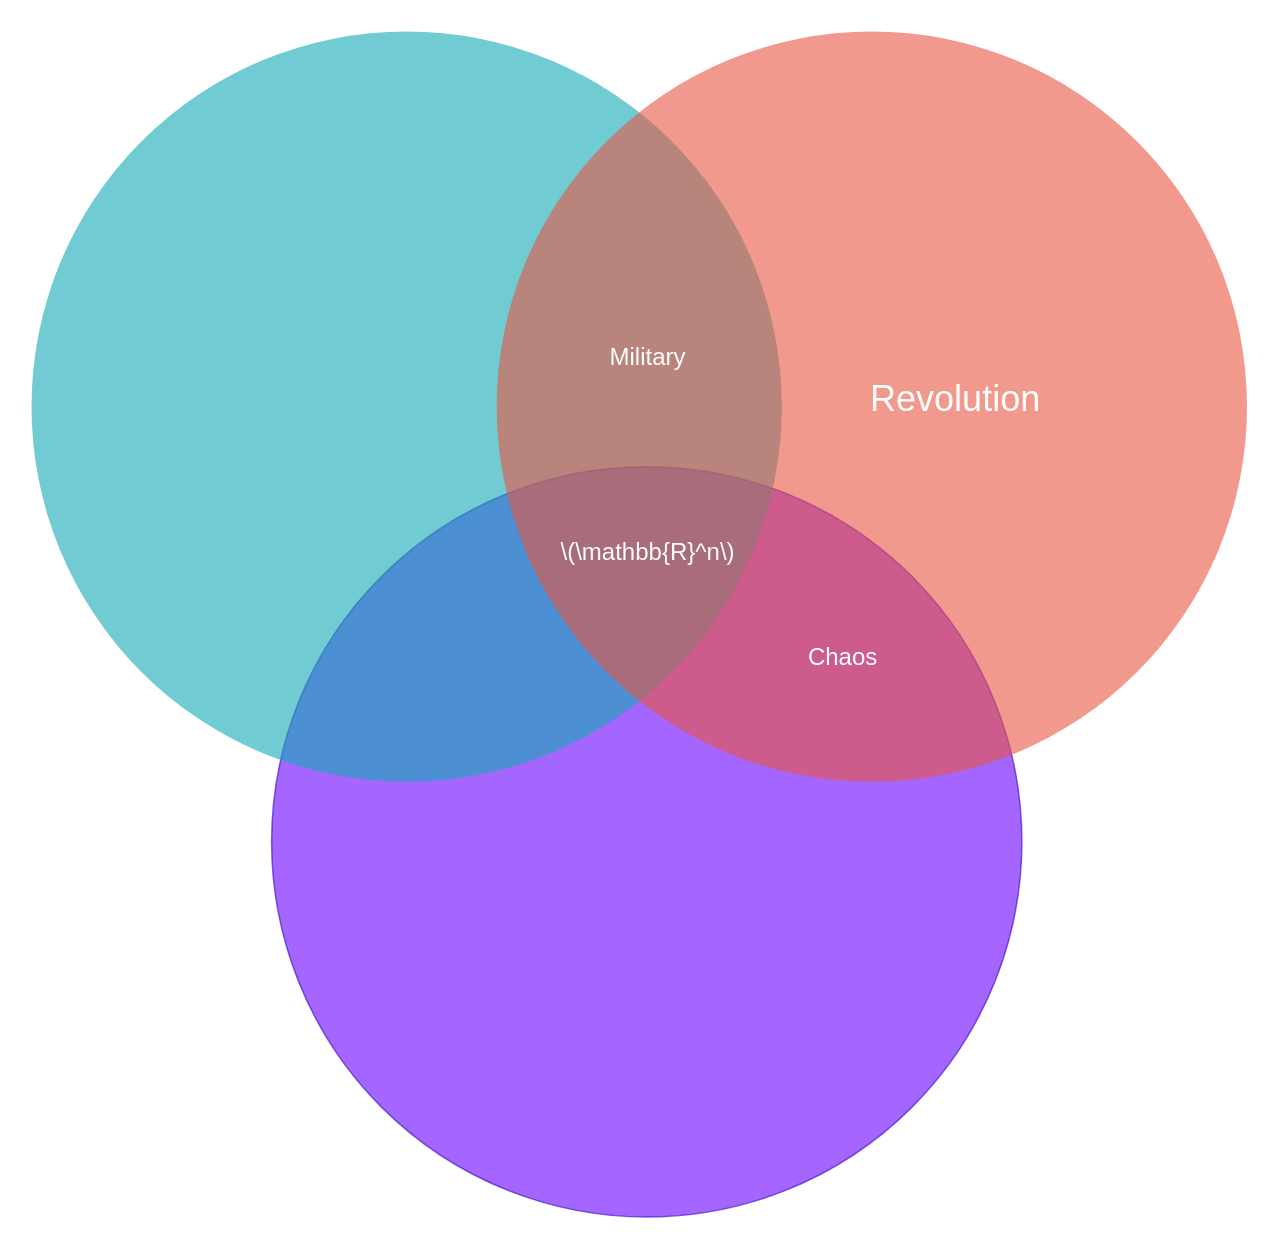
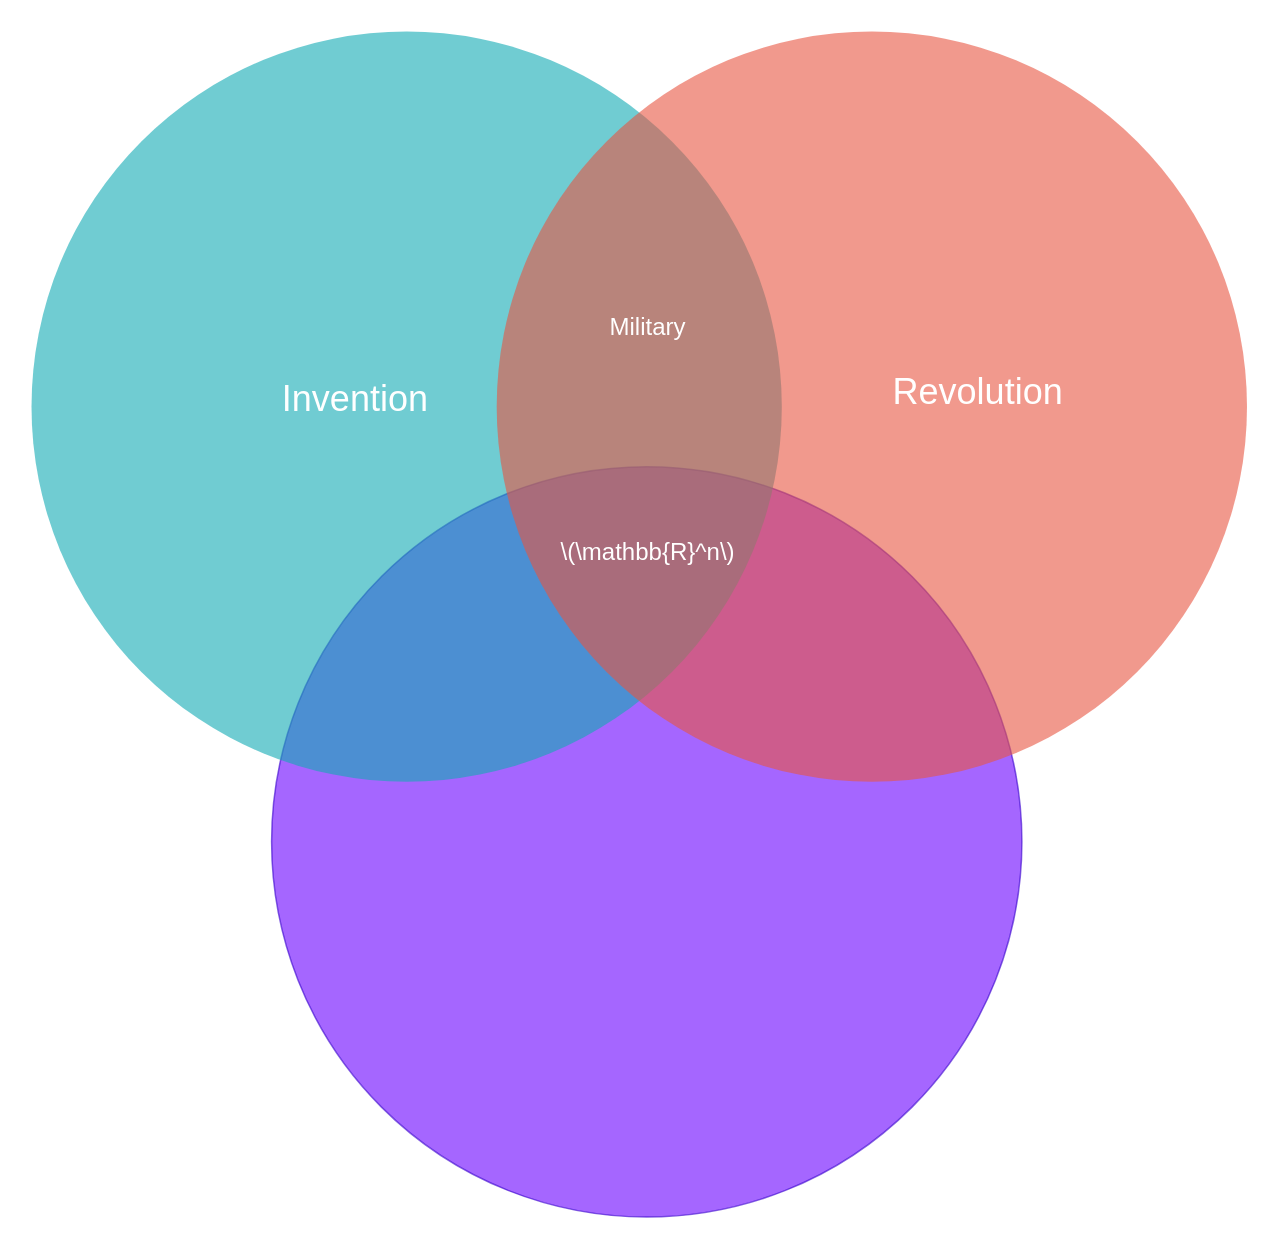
- <mxCell id="7" value="Military" style="text;align=center;html=1;fontColor=#FFFFFF;fontSize=16;" parent="1" vertex="1"><mxGeometry x="410.5" y="220.5" width="40" height="40" as="geometry" /></mxCell>
+ <mxCell id="7" value="Military" style="text;align=center;html=1;fontColor=#FFFFFF;fontSize=16;" parent="1" vertex="1"><mxGeometry x="410.5" y="200.5" width="40" height="40" as="geometry" /></mxCell>
+ <mxCell id="5" value="Invention" style="text;fontSize=24;align=center;verticalAlign=middle;html=1;fontColor=#FFFFFF;" parent="1" vertex="1"><mxGeometry x="140.5" y="230.5" width="190" height="70" as="geometry" /></mxCell>
- <mxCell id="6" value="Revolution" style="text;fontSize=24;align=center;verticalAlign=middle;html=1;fontColor=#FFFFFF;" parent="1" vertex="1"><mxGeometry x="540.5" y="230.5" width="190" height="70" as="geometry" /></mxCell>
+ <mxCell id="6" value="Revolution" style="text;fontSize=24;align=center;verticalAlign=middle;html=1;fontColor=#FFFFFF;" parent="1" vertex="1"><mxGeometry x="555.5" y="225.5" width="190" height="70" as="geometry" /></mxCell>
- <mxCell id="8" value="Chaos" style="text;align=center;html=1;fontColor=#FFFFFF;fontSize=16;" parent="1" vertex="1"><mxGeometry x="540.5" y="420.5" width="40" height="40" as="geometry" /></mxCell>
